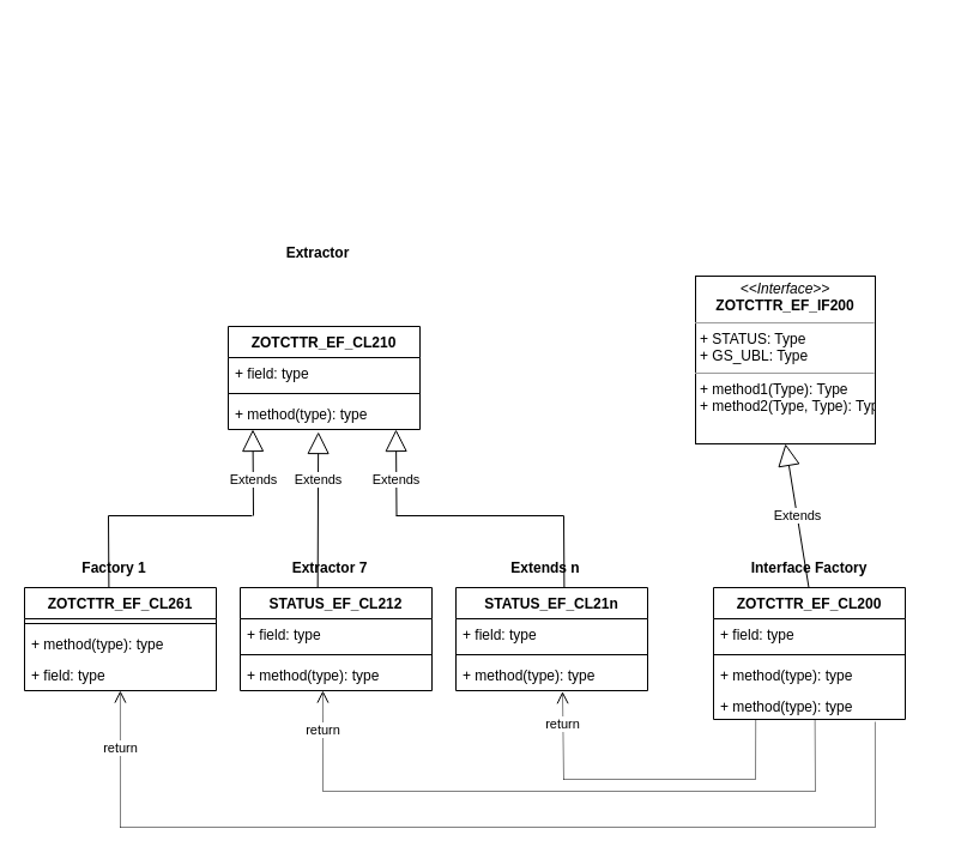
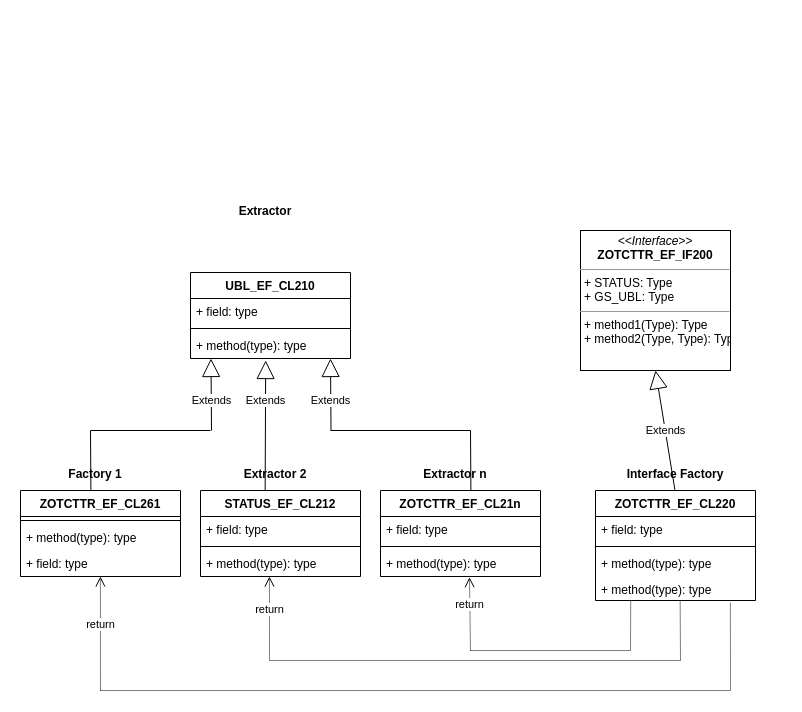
- <mxCell id="22" value="ZOTCTTR_EF_CL210" style="swimlane;fontStyle=1;align=center;verticalAlign=top;childLayout=stackLayout;horizontal=1;startSize=26;horizontalStack=0;resizeParent=1;resizeParentMax=0;resizeLast=0;collapsible=1;marginBottom=0;" vertex="1" parent="1"><mxGeometry x="190" y="272" width="160" height="86" as="geometry" /></mxCell>
+ <mxCell id="22" value="UBL_EF_CL210" style="swimlane;fontStyle=1;align=center;verticalAlign=top;childLayout=stackLayout;horizontal=1;startSize=26;horizontalStack=0;resizeParent=1;resizeParentMax=0;resizeLast=0;collapsible=1;marginBottom=0;" vertex="1" parent="1"><mxGeometry x="190" y="272" width="160" height="86" as="geometry" /></mxCell>
- <mxCell id="16" value="Extractor 7" style="text;align=center;fontStyle=1;verticalAlign=middle;spacingLeft=3;spacingRight=3;strokeColor=none;rotatable=0;points=[[0,0.5],[1,0.5]];portConstraint=eastwest;" vertex="1" parent="1"><mxGeometry x="235" y="460" width="80" height="26" as="geometry" /></mxCell>
+ <mxCell id="16" value="Extractor 2" style="text;align=center;fontStyle=1;verticalAlign=middle;spacingLeft=3;spacingRight=3;strokeColor=none;rotatable=0;points=[[0,0.5],[1,0.5]];portConstraint=eastwest;" vertex="1" parent="1"><mxGeometry x="235" y="460" width="80" height="26" as="geometry" /></mxCell>
- <mxCell id="21" value="Extends n" style="text;align=center;fontStyle=1;verticalAlign=middle;spacingLeft=3;spacingRight=3;strokeColor=none;rotatable=0;points=[[0,0.5],[1,0.5]];portConstraint=eastwest;" vertex="1" parent="1"><mxGeometry x="415" y="460" width="80" height="26" as="geometry" /></mxCell>
+ <mxCell id="21" value="Extractor n" style="text;align=center;fontStyle=1;verticalAlign=middle;spacingLeft=3;spacingRight=3;strokeColor=none;rotatable=0;points=[[0,0.5],[1,0.5]];portConstraint=eastwest;" vertex="1" parent="1"><mxGeometry x="415" y="460" width="80" height="26" as="geometry" /></mxCell>
- <mxCell id="17" value="STATUS_EF_CL21n" style="swimlane;fontStyle=1;align=center;verticalAlign=top;childLayout=stackLayout;horizontal=1;startSize=26;horizontalStack=0;resizeParent=1;resizeParentMax=0;resizeLast=0;collapsible=1;marginBottom=0;" vertex="1" parent="1"><mxGeometry x="380" y="490" width="160" height="86" as="geometry" /></mxCell>
+ <mxCell id="17" value="ZOTCTTR_EF_CL21n" style="swimlane;fontStyle=1;align=center;verticalAlign=top;childLayout=stackLayout;horizontal=1;startSize=26;horizontalStack=0;resizeParent=1;resizeParentMax=0;resizeLast=0;collapsible=1;marginBottom=0;" vertex="1" parent="1"><mxGeometry x="380" y="490" width="160" height="86" as="geometry" /></mxCell>
- <mxCell id="7" value="ZOTCTTR_EF_CL200" style="swimlane;fontStyle=1;align=center;verticalAlign=top;childLayout=stackLayout;horizontal=1;startSize=26;horizontalStack=0;resizeParent=1;resizeParentMax=0;resizeLast=0;collapsible=1;marginBottom=0;" vertex="1" parent="1"><mxGeometry x="595" y="490" width="160" height="110" as="geometry" /></mxCell>
+ <mxCell id="7" value="ZOTCTTR_EF_CL220" style="swimlane;fontStyle=1;align=center;verticalAlign=top;childLayout=stackLayout;horizontal=1;startSize=26;horizontalStack=0;resizeParent=1;resizeParentMax=0;resizeLast=0;collapsible=1;marginBottom=0;" vertex="1" parent="1"><mxGeometry x="595" y="490" width="160" height="110" as="geometry" /></mxCell>
